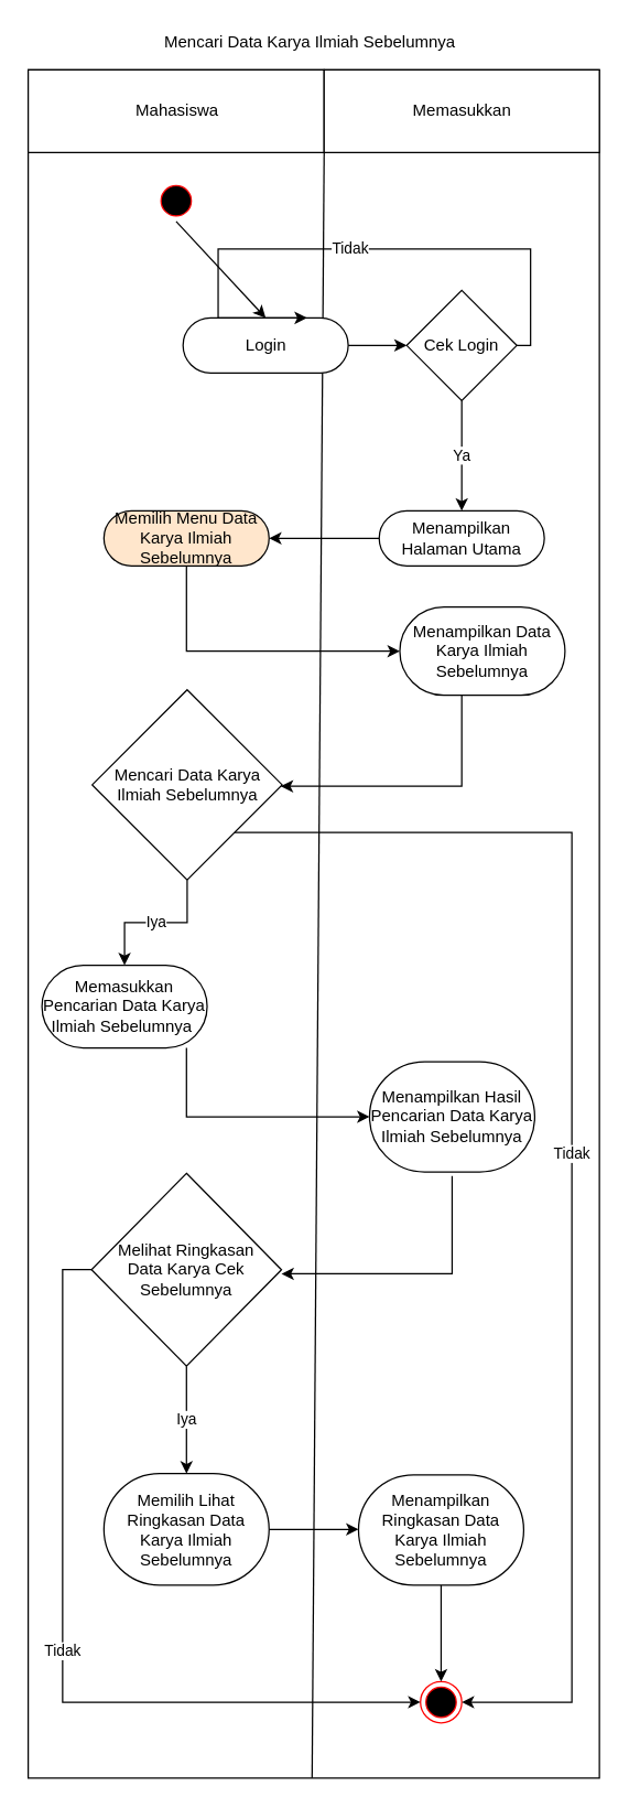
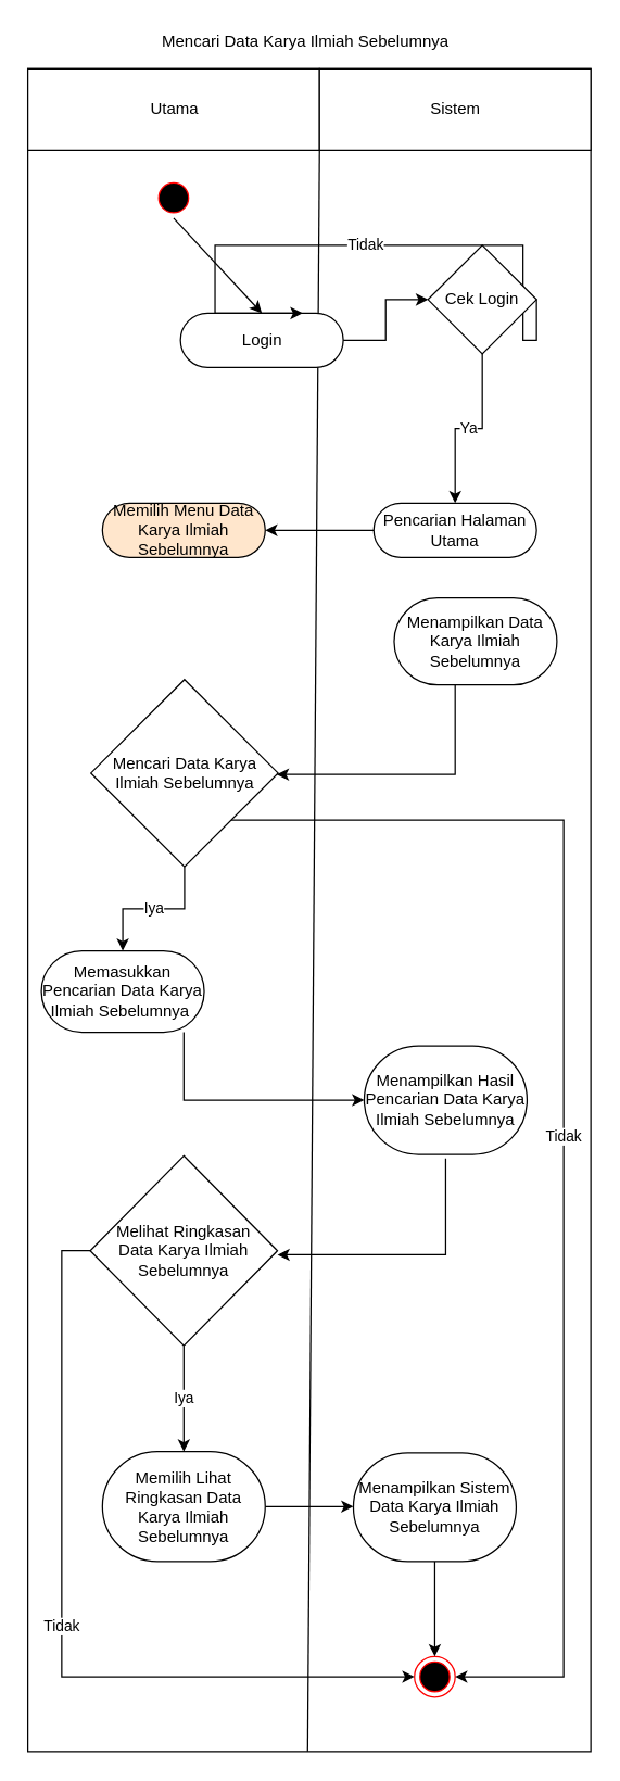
- <mxCell id="4" value="Mahasiswa" style="verticalLabelPosition=middle;verticalAlign=middle;html=1;shape=mxgraph.basic.rect;fillColor2=none;strokeWidth=1;size=20;indent=5;labelPosition=center;align=center;" parent="1" vertex="1"><mxGeometry x="20" y="50" width="215" height="60" as="geometry" /></mxCell>
+ <mxCell id="4" value="Utama" style="verticalLabelPosition=middle;verticalAlign=middle;html=1;shape=mxgraph.basic.rect;fillColor2=none;strokeWidth=1;size=20;indent=5;labelPosition=center;align=center;" parent="1" vertex="1"><mxGeometry x="20" y="50" width="215" height="60" as="geometry" /></mxCell>
- <mxCell id="5" value="Memasukkan" style="verticalLabelPosition=middle;verticalAlign=middle;html=1;shape=mxgraph.basic.rect;fillColor2=none;strokeWidth=1;size=20;indent=5;labelPosition=center;align=center;" parent="1" vertex="1"><mxGeometry x="235" y="50" width="200" height="60" as="geometry" /></mxCell>
+ <mxCell id="5" value="Sistem" style="verticalLabelPosition=middle;verticalAlign=middle;html=1;shape=mxgraph.basic.rect;fillColor2=none;strokeWidth=1;size=20;indent=5;labelPosition=center;align=center;" parent="1" vertex="1"><mxGeometry x="235" y="50" width="200" height="60" as="geometry" /></mxCell>
- <mxCell id="12" value="Cek Login" style="rhombus;whiteSpace=wrap;html=1;" parent="1" vertex="1"><mxGeometry x="295" y="210" width="80" height="80" as="geometry" /></mxCell>
+ <mxCell id="12" value="Cek Login" style="rhombus;whiteSpace=wrap;html=1;" parent="1" vertex="1"><mxGeometry x="315" y="180" width="80" height="80" as="geometry" /></mxCell>
- <mxCell id="14" value="Menampilkan Halaman Utama" style="rounded=1;whiteSpace=wrap;html=1;arcSize=50;" parent="1" vertex="1"><mxGeometry x="275" y="370" width="120" height="40" as="geometry" /></mxCell>
+ <mxCell id="14" value="Pencarian Halaman Utama" style="rounded=1;whiteSpace=wrap;html=1;arcSize=50;" parent="1" vertex="1"><mxGeometry x="275" y="370" width="120" height="40" as="geometry" /></mxCell>
- <mxCell id="15" value="" style="edgeStyle=orthogonalEdgeStyle;rounded=0;orthogonalLoop=1;jettySize=auto;html=1;entryX=0;entryY=0.5;entryDx=0;entryDy=0;" parent="1" source="16" target="18" edge="1"><mxGeometry relative="1" as="geometry"><Array as="points"><mxPoint x="135" y="472" /></Array></mxGeometry></mxCell>
- <mxCell id="29" value="Melihat Ringkasan &lt;br&gt;Data Karya Cek Sebelumnya" style="rhombus;whiteSpace=wrap;html=1;" parent="1" vertex="1"><mxGeometry x="66" y="851" width="138" height="140" as="geometry" /></mxCell>
+ <mxCell id="29" value="Melihat Ringkasan &lt;br&gt;Data Karya Ilmiah Sebelumnya" style="rhombus;whiteSpace=wrap;html=1;" parent="1" vertex="1"><mxGeometry x="66" y="851" width="138" height="140" as="geometry" /></mxCell>
- <mxCell id="31" value="Menampilkan Ringkasan Data Karya Ilmiah Sebelumnya" style="rounded=1;whiteSpace=wrap;html=1;arcSize=50;" parent="1" vertex="1"><mxGeometry x="260" y="1070" width="120" height="80" as="geometry" /></mxCell>
+ <mxCell id="31" value="Menampilkan Sistem Data Karya Ilmiah Sebelumnya" style="rounded=1;whiteSpace=wrap;html=1;arcSize=50;" parent="1" vertex="1"><mxGeometry x="260" y="1070" width="120" height="80" as="geometry" /></mxCell>
